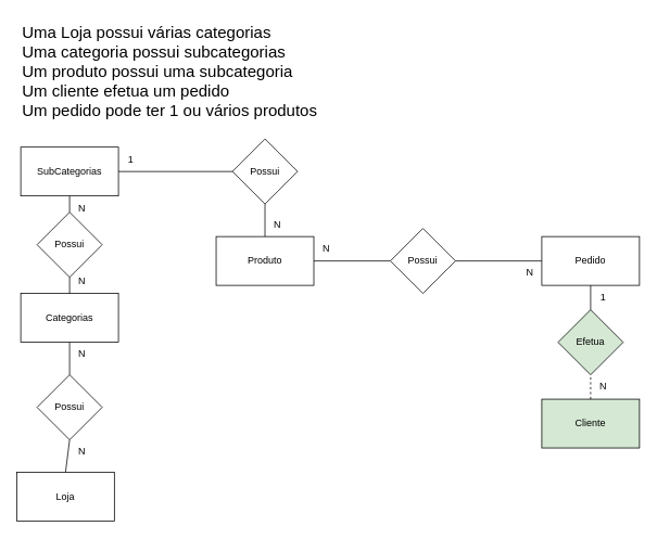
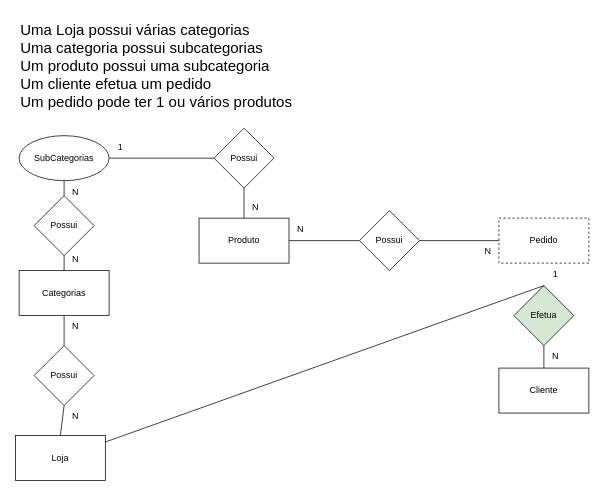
- <mxCell id="4" value="SubCategorias" style="rounded=0;whiteSpace=wrap;html=1;" vertex="1" parent="1"><mxGeometry x="25" width="120" height="60" as="geometry" y="180" /></mxCell>
+ <mxCell id="4" value="SubCategorias" style="ellipse;whiteSpace=wrap;html=1;" vertex="1" parent="1"><mxGeometry x="25" width="120" height="60" as="geometry" y="180" /></mxCell>
- <mxCell id="7" value="Pedido" style="rounded=0;whiteSpace=wrap;html=1;" vertex="1" parent="1"><mxGeometry x="665" y="290" width="120" height="60" as="geometry" /></mxCell>
+ <mxCell id="7" value="Pedido" style="rounded=0;whiteSpace=wrap;html=1;dashed=1;" vertex="1" parent="1"><mxGeometry x="665" y="290" width="120" height="60" as="geometry" /></mxCell>
- <mxCell id="9" value="" style="endArrow=none;html=1;rounded=0;entryX=0.5;entryY=1;entryDx=0;entryDy=0;exitX=0.5;exitY=0;exitDx=0;exitDy=0;" edge="1" parent="1" source="8" target="7"><mxGeometry width="50" height="50" relative="1" as="geometry"><mxPoint x="525" y="440" as="sourcePoint" /><mxPoint x="575" y="390" as="targetPoint" /></mxGeometry></mxCell>
+ <mxCell id="9" value="" style="endArrow=none;html=1;rounded=0;exitX=0.5;exitY=0;exitDx=0;exitDy=0;" edge="1" parent="1" source="8" target="2"><mxGeometry width="50" height="50" relative="1" as="geometry"><mxPoint x="525" y="440" as="sourcePoint" /><mxPoint x="575" y="390" as="targetPoint" /></mxGeometry></mxCell>
- <mxCell id="10" value="" style="endArrow=none;html=1;rounded=0;exitX=0.5;exitY=0;exitDx=0;exitDy=0;entryX=0.5;entryY=1;entryDx=0;entryDy=0;dashed=1;" edge="1" parent="1" source="6" target="8"><mxGeometry width="50" height="50" relative="1" as="geometry"><mxPoint x="825" y="400" as="sourcePoint" /><mxPoint x="855" y="430" as="targetPoint" /><Array as="points" /></mxGeometry></mxCell>
+ <mxCell id="10" value="" style="endArrow=none;html=1;rounded=0;exitX=0.5;exitY=0;exitDx=0;exitDy=0;entryX=0.5;entryY=1;entryDx=0;entryDy=0;" edge="1" parent="1" source="6" target="8"><mxGeometry width="50" height="50" relative="1" as="geometry"><mxPoint x="825" y="400" as="sourcePoint" /><mxPoint x="855" y="430" as="targetPoint" /><Array as="points" /></mxGeometry></mxCell>
- <mxCell id="6" value="Cliente" style="rounded=0;whiteSpace=wrap;html=1;fillColor=#d5e8d4;" vertex="1" parent="1"><mxGeometry x="665" y="490" width="120" height="60" as="geometry" /></mxCell>
+ <mxCell id="6" value="Cliente" style="rounded=0;whiteSpace=wrap;html=1;" vertex="1" parent="1"><mxGeometry x="665" y="490" width="120" height="60" as="geometry" /></mxCell>
